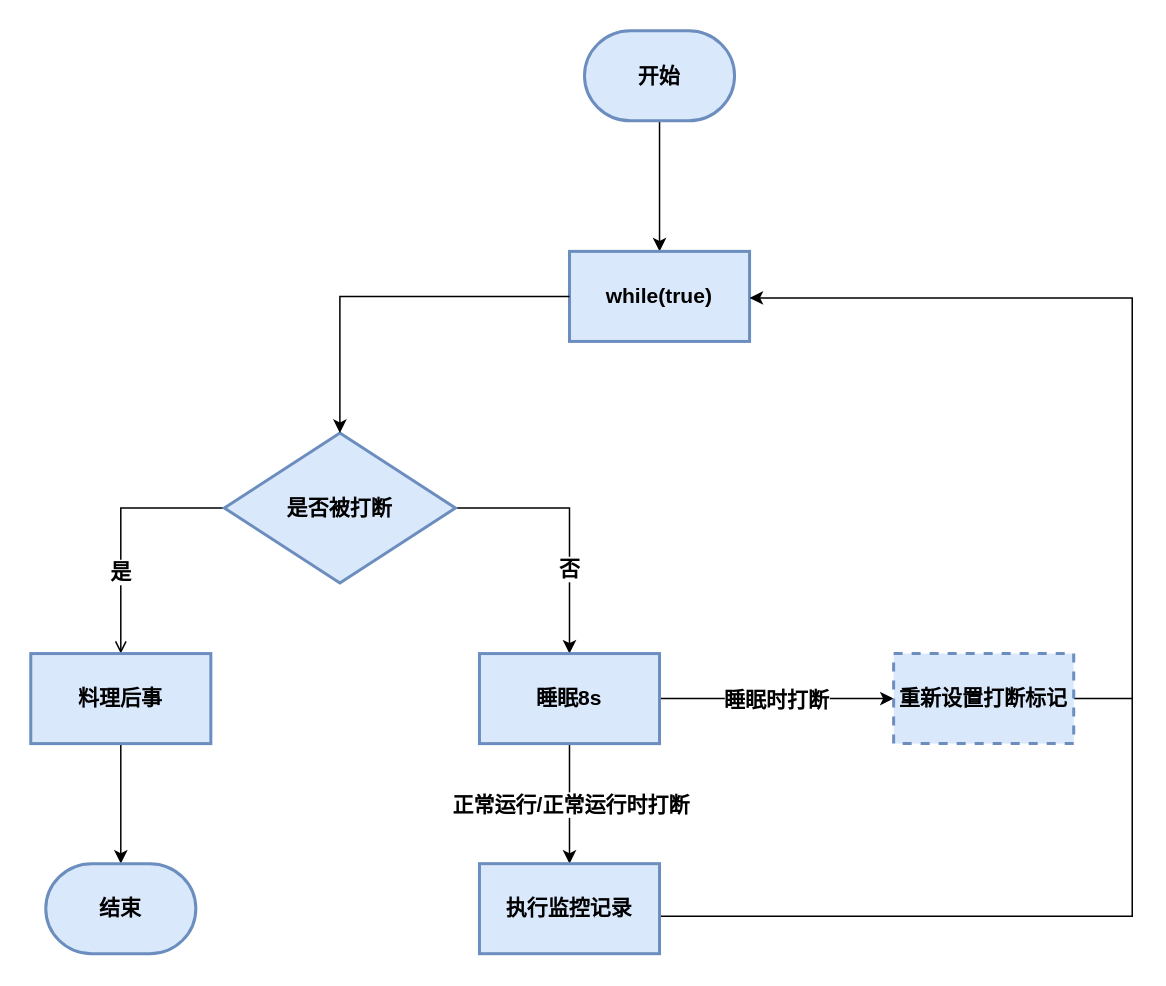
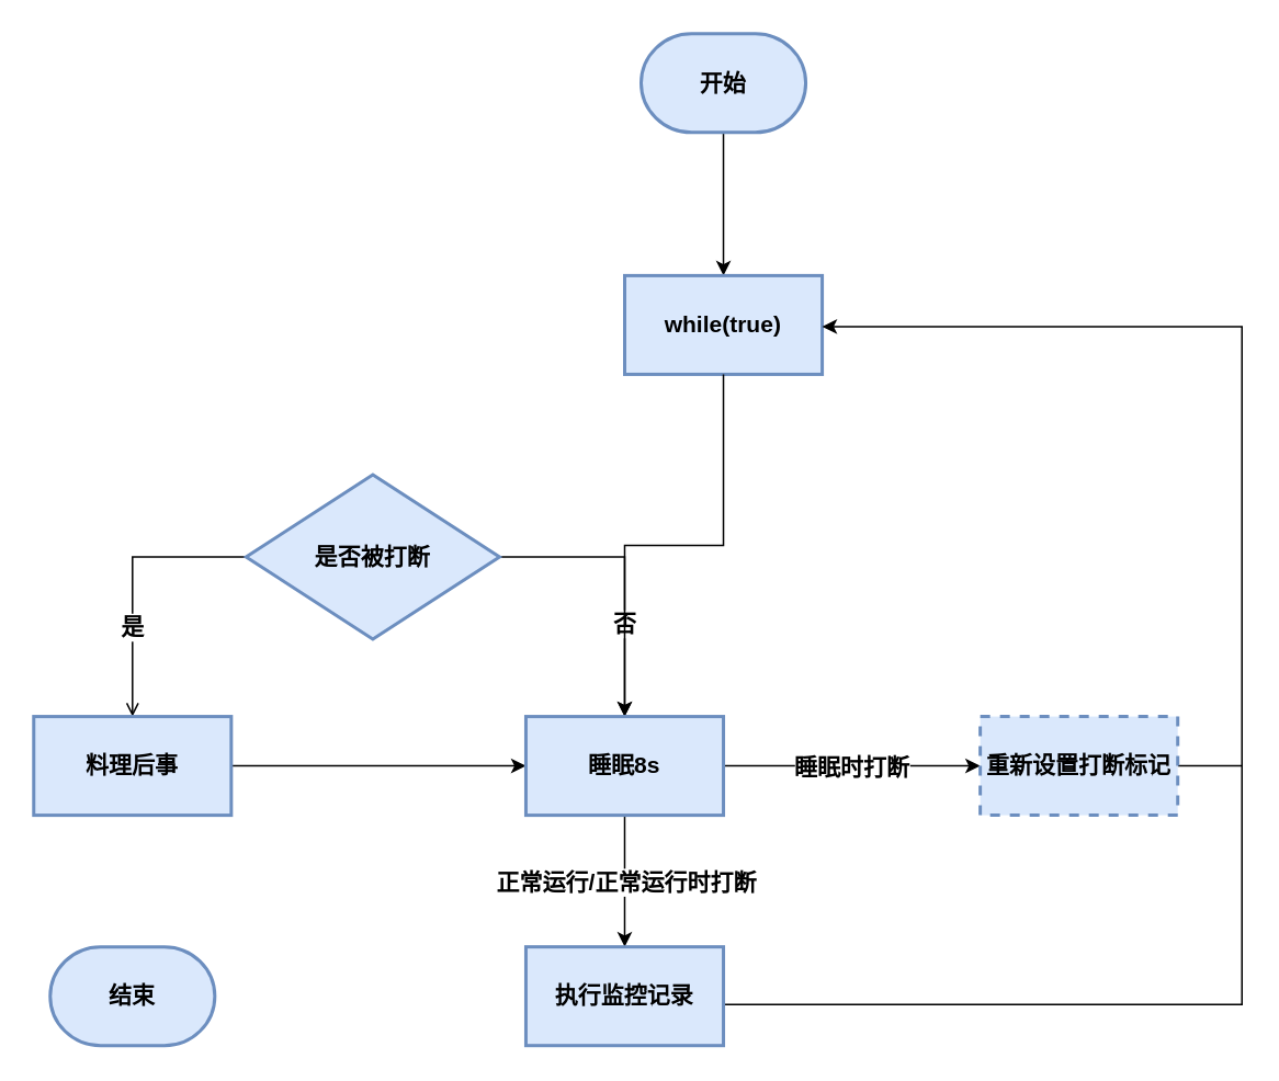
- <mxCell id="10" style="edgeStyle=orthogonalEdgeStyle;rounded=0;orthogonalLoop=1;jettySize=auto;html=1;entryX=0.5;entryY=0;entryDx=0;entryDy=0;entryPerimeter=0;" parent="1" source="4" target="9" edge="1"><mxGeometry relative="1" as="geometry" /></mxCell>
+ <mxCell id="10" style="edgeStyle=orthogonalEdgeStyle;rounded=0;orthogonalLoop=1;jettySize=auto;html=1;" parent="1" source="4" target="18" edge="1"><mxGeometry relative="1" as="geometry" /></mxCell>
- <mxCell id="11" style="edgeStyle=orthogonalEdgeStyle;rounded=0;orthogonalLoop=1;jettySize=auto;html=1;" parent="1" source="12" target="13" edge="1"><mxGeometry relative="1" as="geometry" /></mxCell>
+ <mxCell id="11" style="edgeStyle=orthogonalEdgeStyle;rounded=0;orthogonalLoop=1;jettySize=auto;html=1;" parent="1" source="12" target="18" edge="1"><mxGeometry relative="1" as="geometry" /></mxCell>
